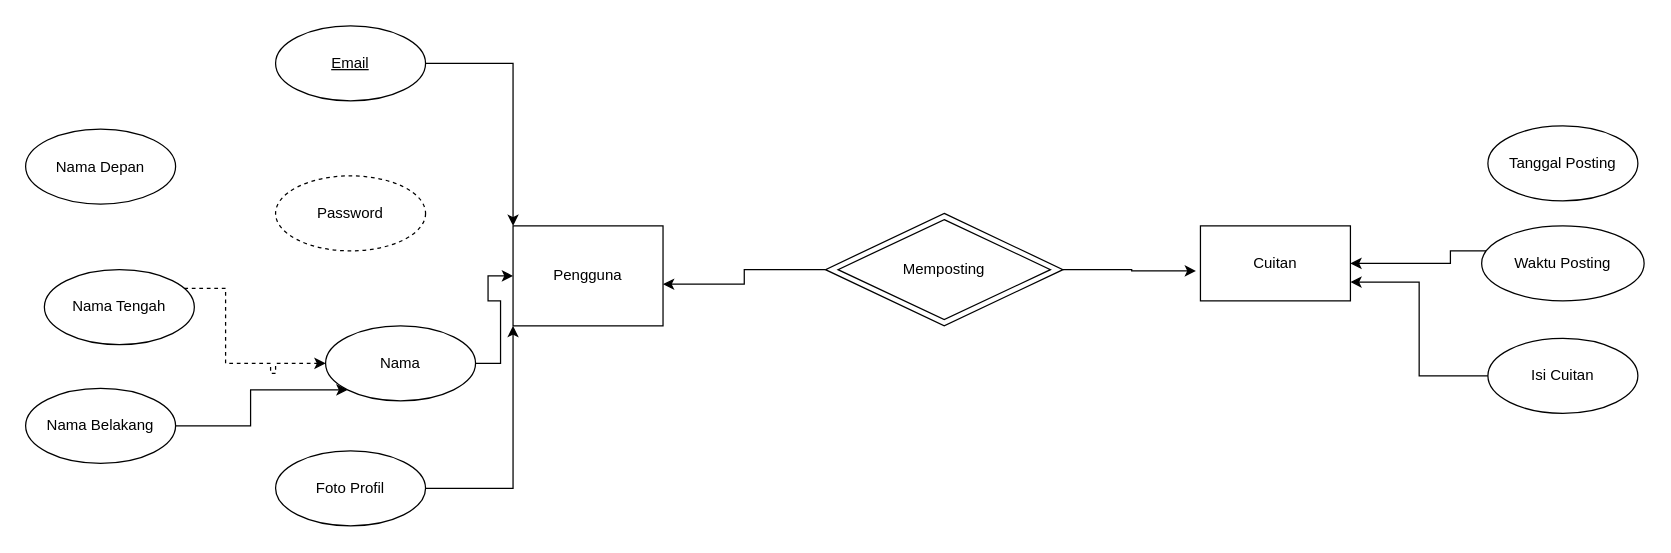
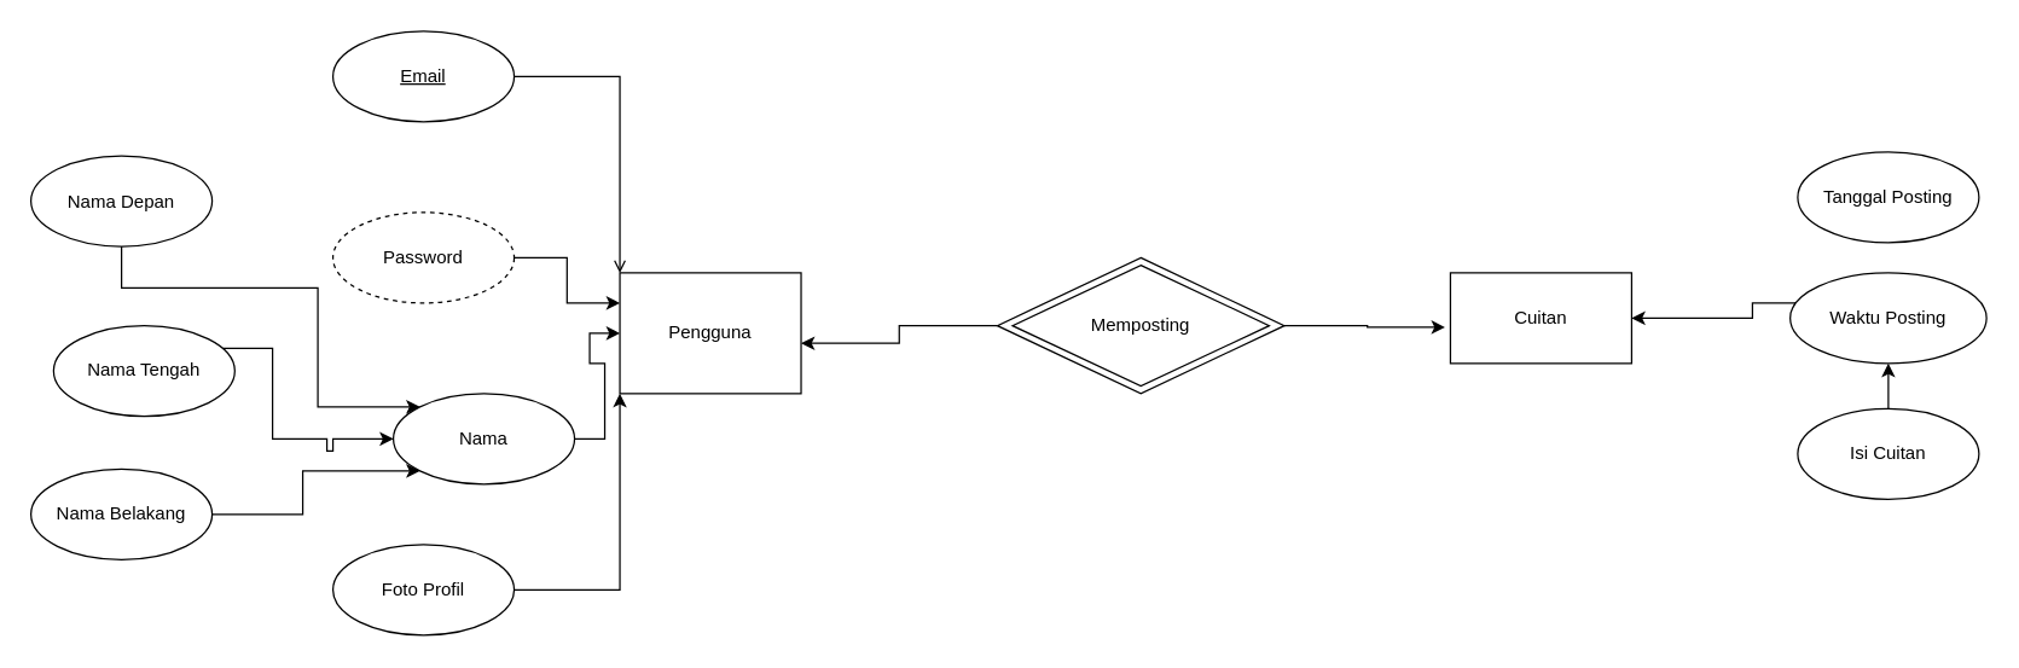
- <mxCell id="9" style="edgeStyle=orthogonalEdgeStyle;rounded=0;orthogonalLoop=1;jettySize=auto;html=1;entryX=0;entryY=0;entryDx=0;entryDy=0;" edge="1" parent="1" source="10" target="2"><mxGeometry relative="1" as="geometry" /></mxCell>
+ <mxCell id="9" style="edgeStyle=orthogonalEdgeStyle;rounded=0;orthogonalLoop=1;jettySize=auto;html=1;entryX=0;entryY=0;entryDx=0;entryDy=0;endArrow=open;" edge="1" parent="1" source="10" target="2"><mxGeometry relative="1" as="geometry" /></mxCell>
+ <mxCell id="11" style="edgeStyle=orthogonalEdgeStyle;rounded=0;orthogonalLoop=1;jettySize=auto;html=1;entryX=0;entryY=0.25;entryDx=0;entryDy=0;" edge="1" parent="1" source="12" target="2"><mxGeometry relative="1" as="geometry" /></mxCell>
+ <mxCell id="18" style="edgeStyle=orthogonalEdgeStyle;rounded=0;orthogonalLoop=1;jettySize=auto;html=1;entryX=0;entryY=0;entryDx=0;entryDy=0;" edge="1" parent="1" source="19" target="14"><mxGeometry relative="1" as="geometry"><Array as="points"><mxPoint x="80" y="190" /><mxPoint x="210" y="190" /><mxPoint x="210" y="269" /></Array></mxGeometry></mxCell>
- <mxCell id="25" style="edgeStyle=orthogonalEdgeStyle;rounded=0;orthogonalLoop=1;jettySize=auto;html=1;entryX=1;entryY=0.75;entryDx=0;entryDy=0;" edge="1" parent="1" source="26" target="3"><mxGeometry relative="1" as="geometry" /></mxCell>
+ <mxCell id="25" style="edgeStyle=orthogonalEdgeStyle;rounded=0;orthogonalLoop=1;jettySize=auto;html=1;" edge="1" parent="1" source="26" target="24"><mxGeometry relative="1" as="geometry" /></mxCell>
- <mxCell id="27" style="edgeStyle=orthogonalEdgeStyle;rounded=0;orthogonalLoop=1;jettySize=auto;html=1;entryX=0;entryY=0.5;entryDx=0;entryDy=0;dashed=1;" edge="1" parent="1" source="17" target="14"><mxGeometry relative="1" as="geometry"><Array as="points"><mxPoint x="180" y="230" /><mxPoint x="180" y="290" /><mxPoint x="216" y="290" /><mxPoint x="216" y="298" /><mxPoint x="220" y="298" /></Array></mxGeometry></mxCell>
+ <mxCell id="27" style="edgeStyle=orthogonalEdgeStyle;rounded=0;orthogonalLoop=1;jettySize=auto;html=1;entryX=0;entryY=0.5;entryDx=0;entryDy=0;" edge="1" parent="1" source="17" target="14"><mxGeometry relative="1" as="geometry"><Array as="points"><mxPoint x="180" y="230" /><mxPoint x="180" y="290" /><mxPoint x="216" y="290" /><mxPoint x="216" y="298" /><mxPoint x="220" y="298" /></Array></mxGeometry></mxCell>
